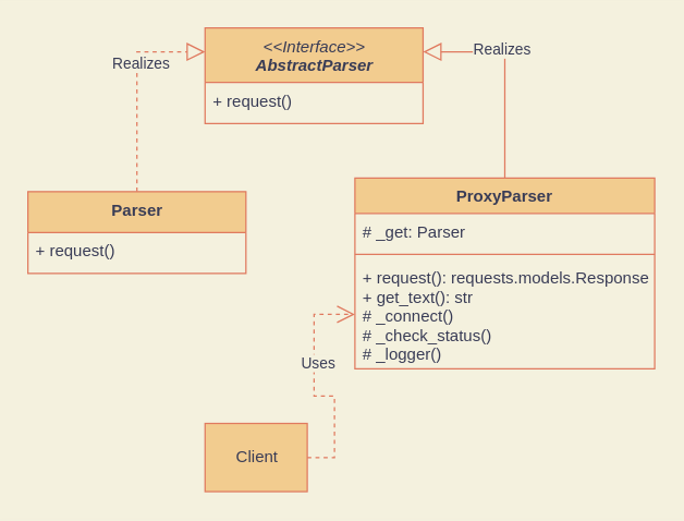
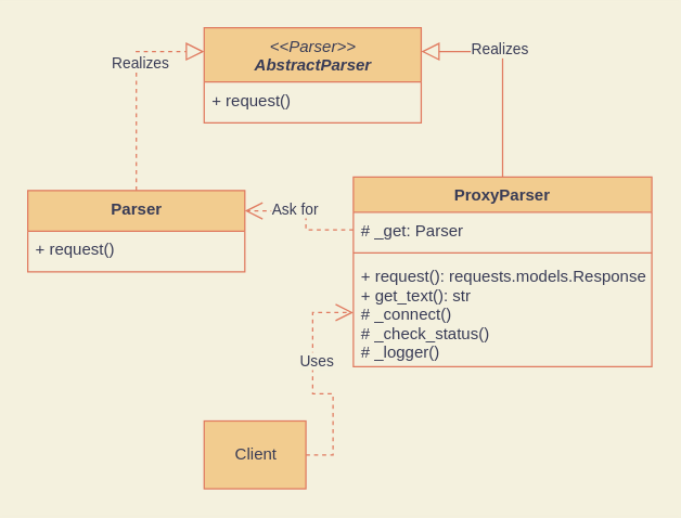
- <mxCell id="2" value="&amp;lt;&amp;lt;Interface&amp;gt;&amp;gt;&lt;br&gt;&lt;b&gt;AbstractParser&lt;/b&gt;" style="swimlane;fontStyle=2;align=center;verticalAlign=top;childLayout=stackLayout;horizontal=1;startSize=40;horizontalStack=0;resizeParent=1;resizeParentMax=0;resizeLast=0;collapsible=1;marginBottom=0;html=1;fillColor=#F2CC8F;strokeColor=#E07A5F;fontColor=#393C56;" parent="1" vertex="1"><mxGeometry x="150" y="20" width="160" height="70" as="geometry" /></mxCell>
+ <mxCell id="2" value="&amp;lt;&amp;lt;Parser&amp;gt;&amp;gt;&lt;br&gt;&lt;b&gt;AbstractParser&lt;/b&gt;" style="swimlane;fontStyle=2;align=center;verticalAlign=top;childLayout=stackLayout;horizontal=1;startSize=40;horizontalStack=0;resizeParent=1;resizeParentMax=0;resizeLast=0;collapsible=1;marginBottom=0;html=1;fillColor=#F2CC8F;strokeColor=#E07A5F;fontColor=#393C56;" parent="1" vertex="1"><mxGeometry x="150" y="20" width="160" height="70" as="geometry" /></mxCell>
+ <mxCell id="14" style="edgeStyle=orthogonalEdgeStyle;rounded=0;orthogonalLoop=1;jettySize=auto;html=1;exitX=0;exitY=0.5;exitDx=0;exitDy=0;entryX=1;entryY=0.25;entryDx=0;entryDy=0;endSize=11;startSize=11;endArrow=open;endFill=0;dashed=1;fontColor=#393C56;labelBackgroundColor=#F4F1DE;strokeColor=#E07A5F;" parent="1" source="7" target="4" edge="1"><mxGeometry relative="1" as="geometry"><mxPoint x="129.2" y="370.049" as="sourcePoint" /><mxPoint x="80" y="457.917" as="targetPoint" /></mxGeometry></mxCell>
+ <mxCell id="15" value="Ask for" style="edgeLabel;html=1;align=center;verticalAlign=middle;resizable=0;points=[];fontColor=#393C56;labelBackgroundColor=#F4F1DE;" parent="14" vertex="1" connectable="0"><mxGeometry x="0.241" y="-2" relative="1" as="geometry"><mxPoint as="offset" /></mxGeometry></mxCell>
